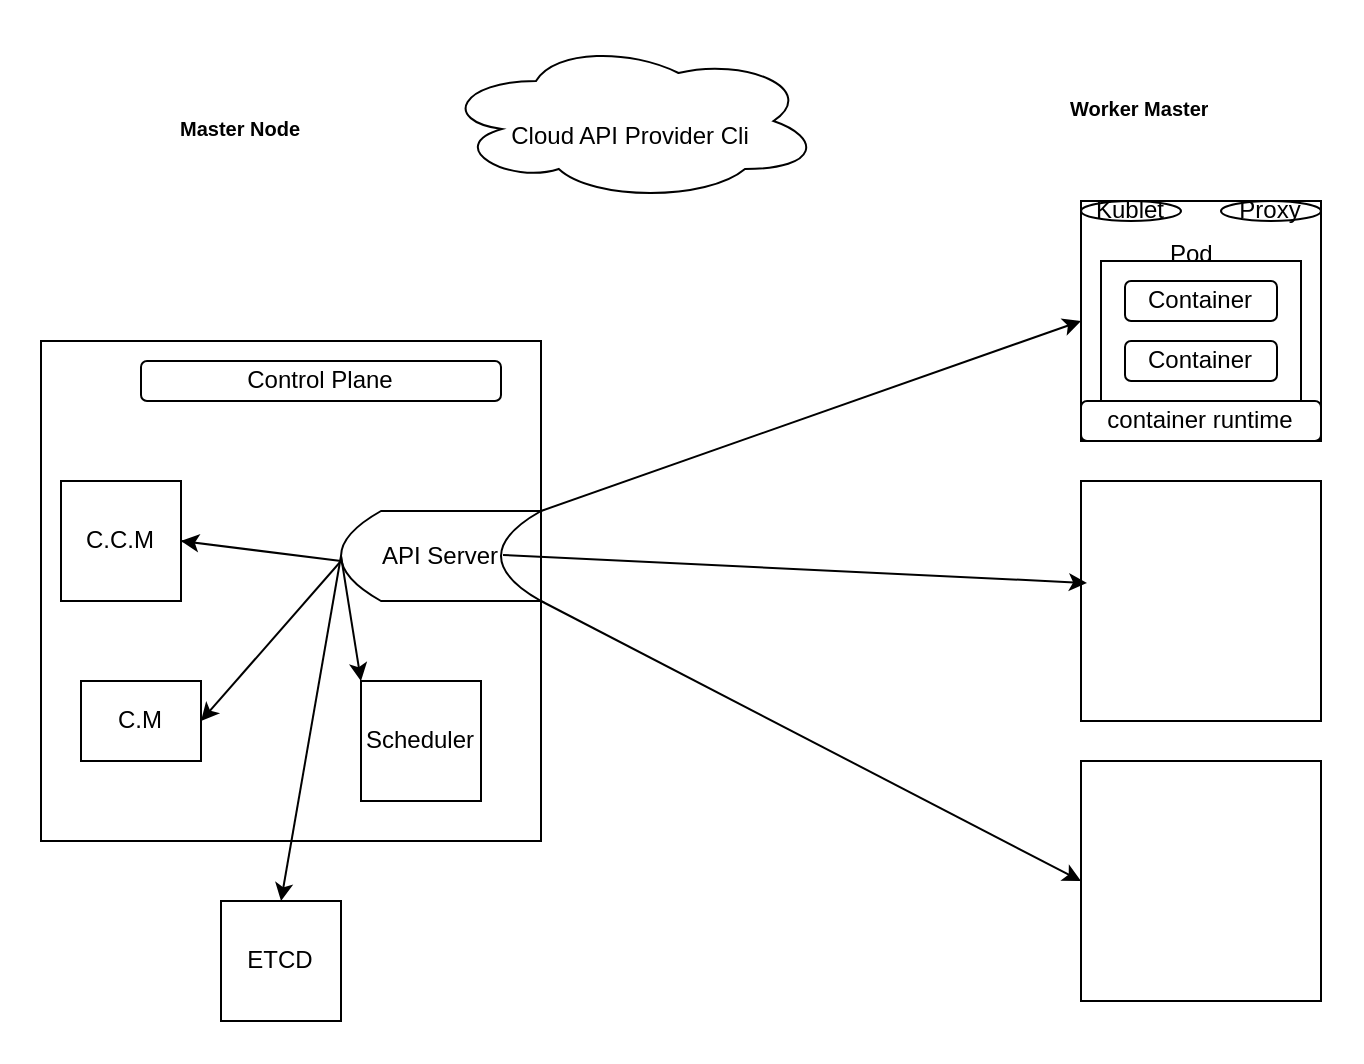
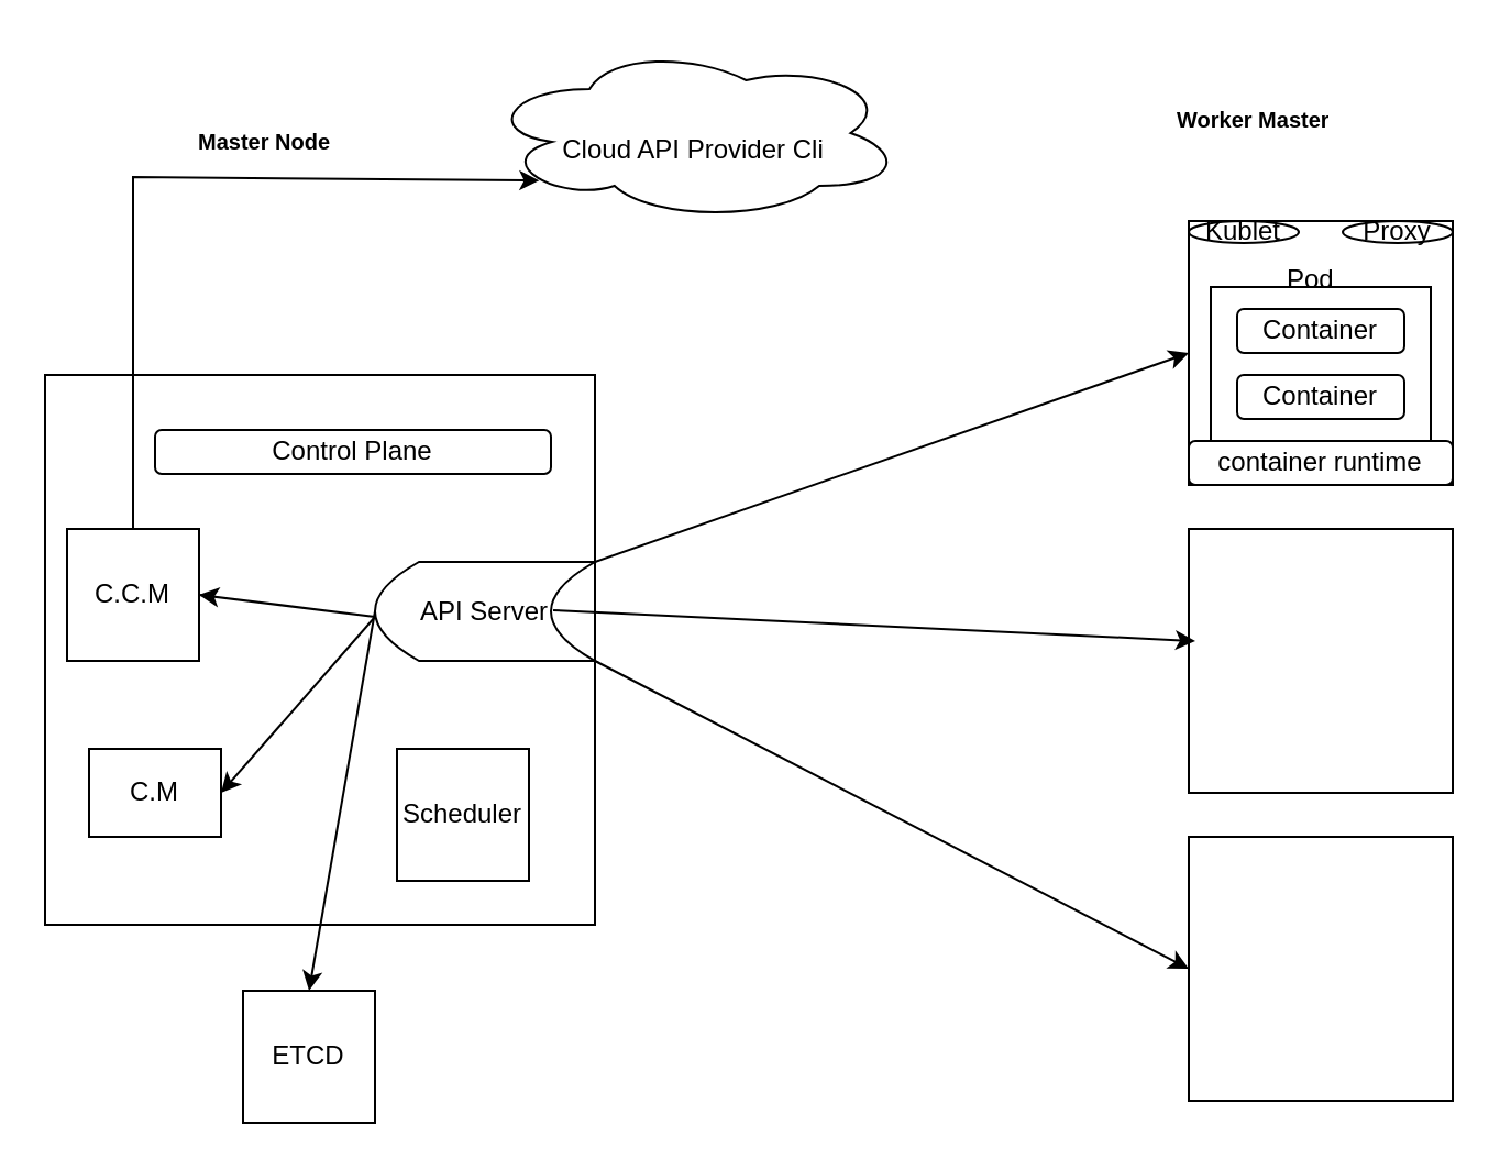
+ <mxCell id="21" value="" style="endArrow=classic;html=1;rounded=0;exitX=0.5;exitY=0;exitDx=0;exitDy=0;entryX=0.13;entryY=0.77;entryDx=0;entryDy=0;entryPerimeter=0;" edge="1" parent="1" source="15" target="20"><mxGeometry width="50" height="50" relative="1" as="geometry"><mxPoint x="340" y="310" as="sourcePoint" /><mxPoint x="390" y="260" as="targetPoint" /><Array as="points"><mxPoint x="60" y="80" /></Array></mxGeometry></mxCell>
- <mxCell id="22" value="Control Plane" style="rounded=1;whiteSpace=wrap;html=1;" vertex="1" parent="1"><mxGeometry x="70" y="180" width="180" height="20" as="geometry" /></mxCell>
+ <mxCell id="22" value="Control Plane" style="rounded=1;whiteSpace=wrap;html=1;" vertex="1" parent="1"><mxGeometry x="70" y="195" width="180" height="20" as="geometry" /></mxCell>
- <mxCell id="18" value="" style="endArrow=classic;html=1;rounded=0;exitX=0;exitY=0.5;exitDx=0;exitDy=0;entryX=0;entryY=0;entryDx=0;entryDy=0;" edge="1" parent="1" source="8" target="14"><mxGeometry width="50" height="50" relative="1" as="geometry"><mxPoint x="200" y="260" as="sourcePoint" /><mxPoint x="260" y="270" as="targetPoint" /><Array as="points" /></mxGeometry></mxCell>
